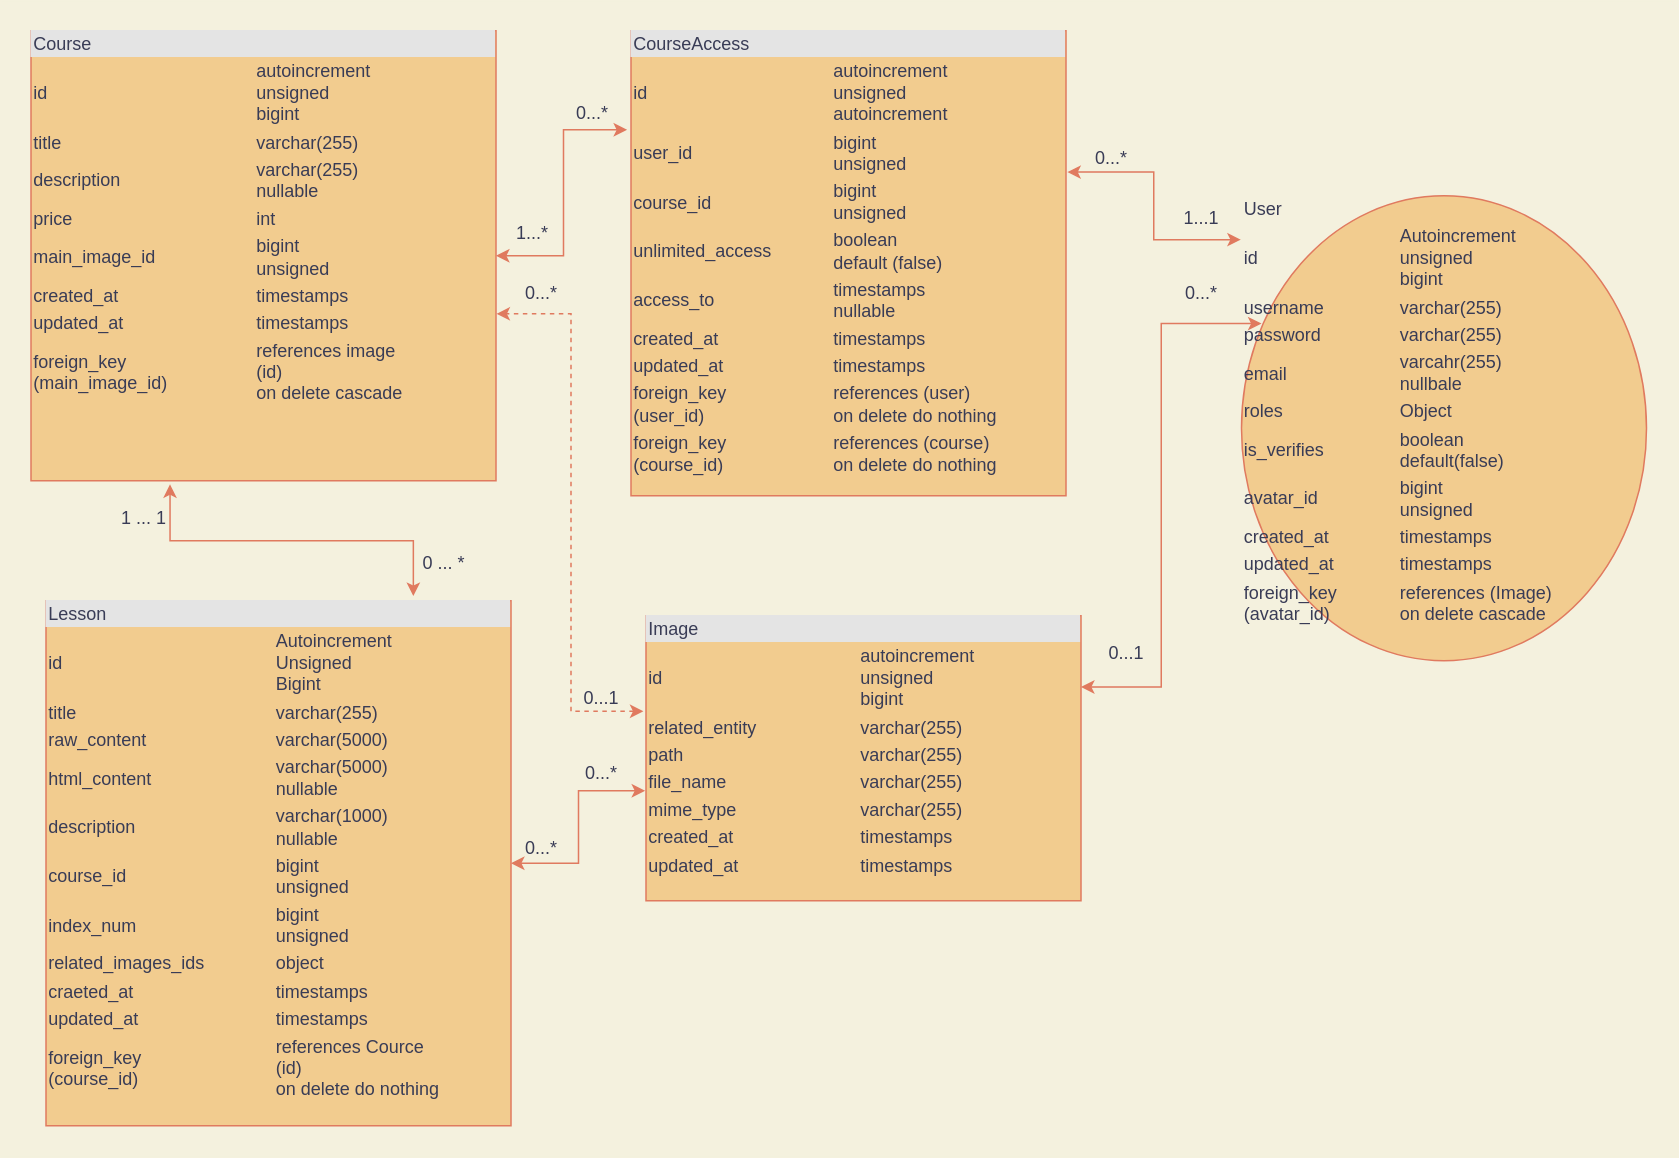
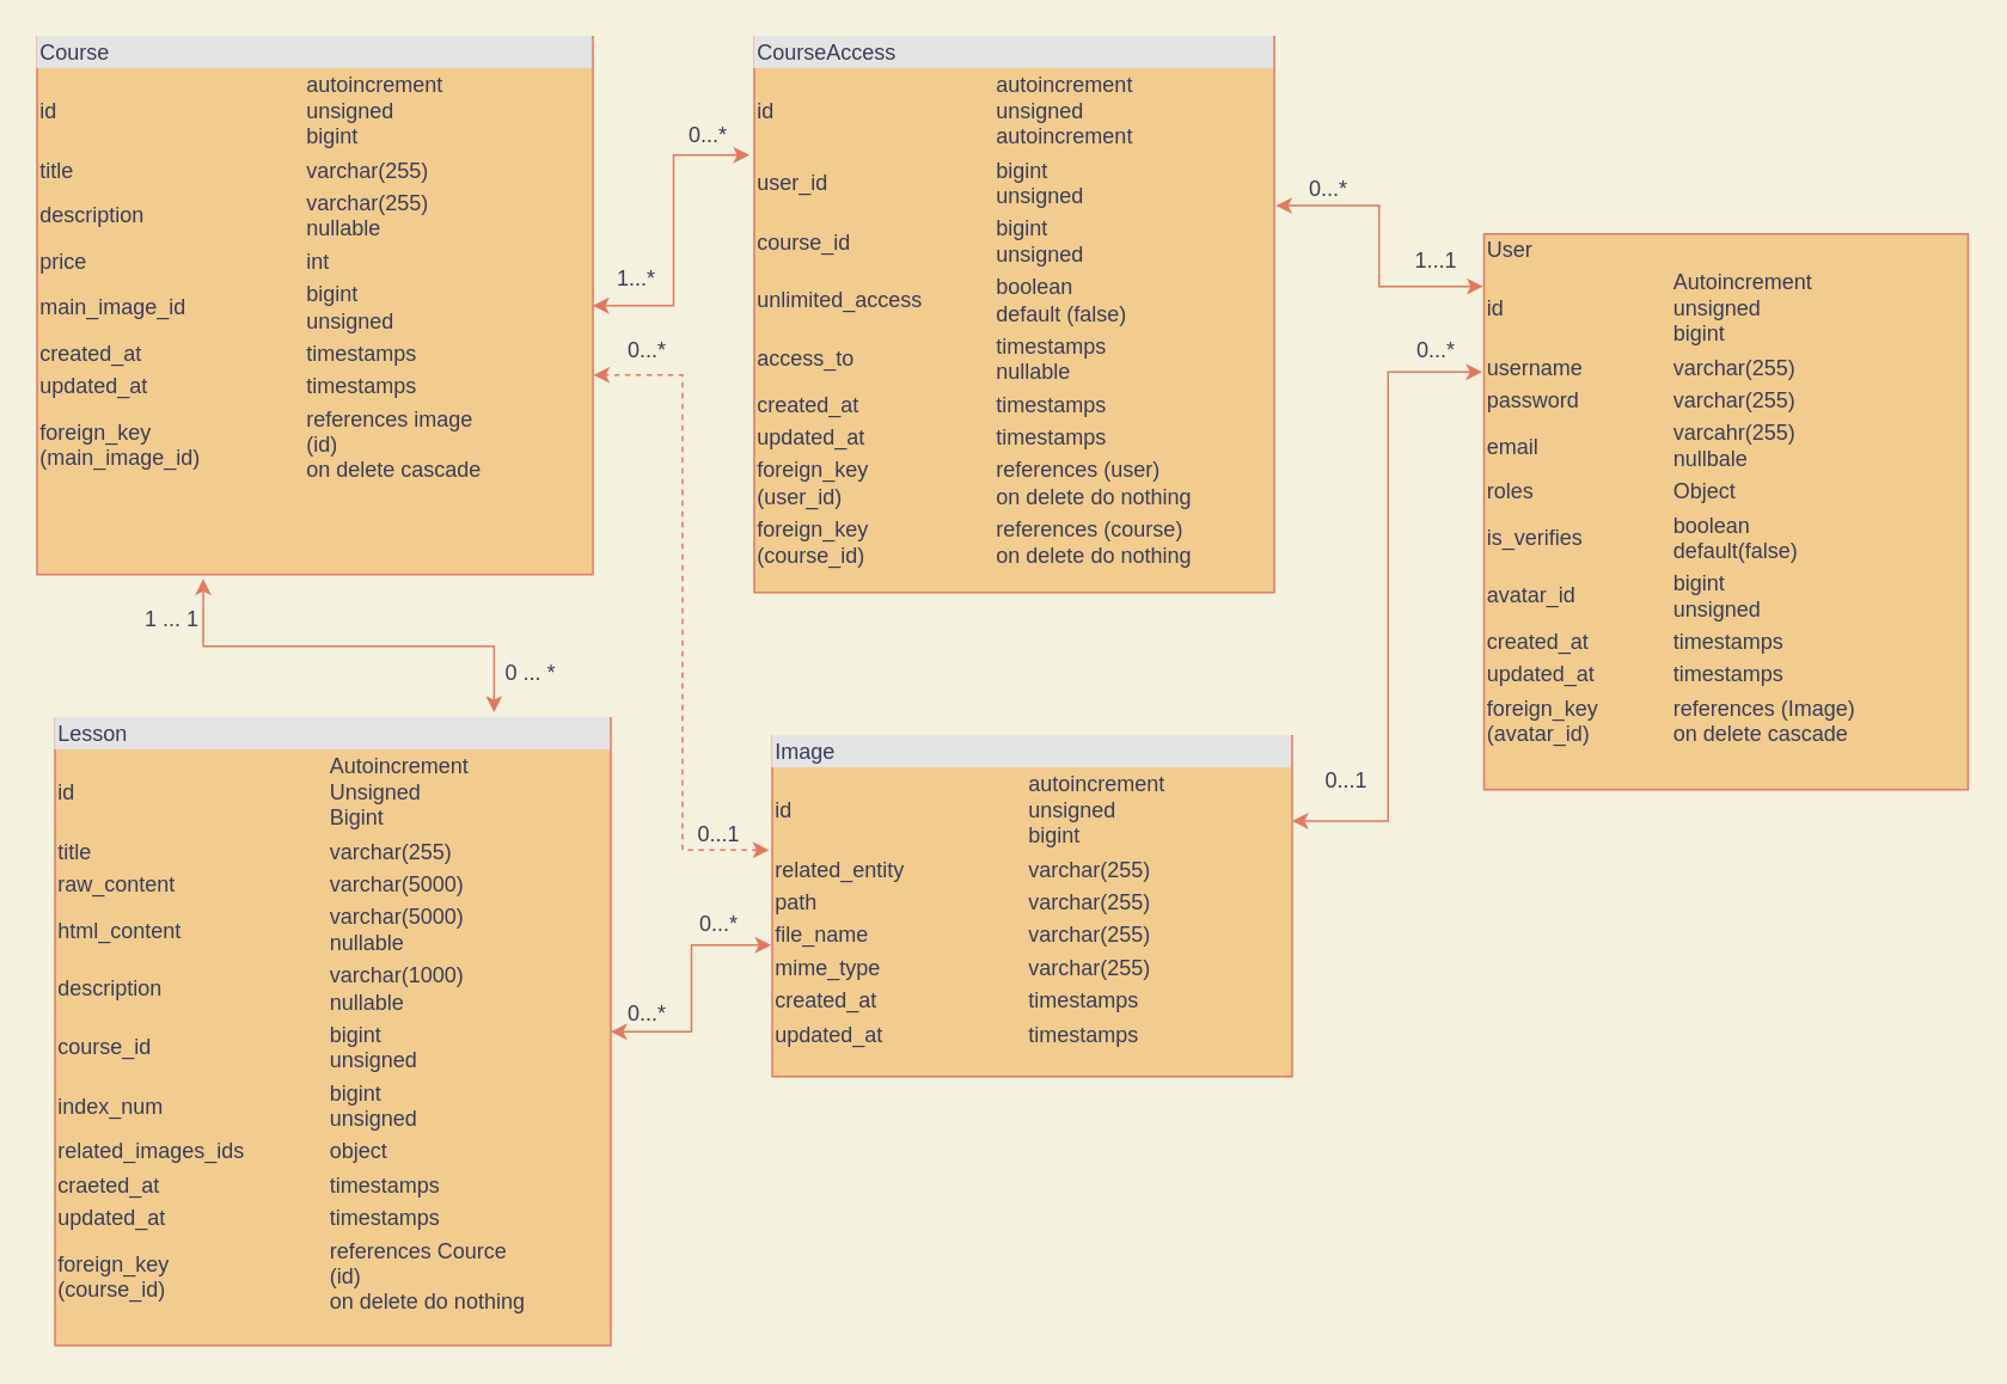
- <mxCell id="9" value="&lt;div style=&quot;box-sizing: border-box; width: 100%; background-image: initial; background-position: initial; background-size: initial; background-repeat: initial; background-attachment: initial; background-origin: initial; background-clip: initial; padding: 2px;&quot;&gt;&lt;span style=&quot;background-color: initial;&quot;&gt;User&lt;/span&gt;&lt;br&gt;&lt;/div&gt;&lt;table style=&quot;width:100%;font-size:1em;&quot; cellpadding=&quot;2&quot; cellspacing=&quot;0&quot;&gt;&lt;tbody&gt;&lt;tr&gt;&lt;td&gt;id&lt;/td&gt;&lt;td&gt;Autoincrement &lt;br&gt;unsigned&lt;br&gt;bigint&lt;/td&gt;&lt;/tr&gt;&lt;tr&gt;&lt;td&gt;username&lt;br&gt;&lt;/td&gt;&lt;td&gt;varchar(255)&lt;br&gt;&lt;/td&gt;&lt;/tr&gt;&lt;tr&gt;&lt;td&gt;password&lt;/td&gt;&lt;td&gt;varchar(255)&lt;br&gt;&lt;/td&gt;&lt;/tr&gt;&lt;tr&gt;&lt;td&gt;email&lt;/td&gt;&lt;td&gt;varcahr(255)&lt;br&gt;nullbale&lt;/td&gt;&lt;/tr&gt;&lt;tr&gt;&lt;td&gt;roles&lt;/td&gt;&lt;td&gt;Object&lt;/td&gt;&lt;/tr&gt;&lt;tr&gt;&lt;td&gt;is_verifies&lt;/td&gt;&lt;td&gt;boolean&lt;br&gt;default(false)&lt;/td&gt;&lt;/tr&gt;&lt;tr&gt;&lt;td&gt;avatar_id&lt;/td&gt;&lt;td&gt;bigint&lt;br&gt;unsigned&lt;/td&gt;&lt;/tr&gt;&lt;tr&gt;&lt;td&gt;created_at&lt;/td&gt;&lt;td&gt;timestamps&lt;/td&gt;&lt;/tr&gt;&lt;tr&gt;&lt;td&gt;updated_at&lt;/td&gt;&lt;td&gt;timestamps&lt;/td&gt;&lt;/tr&gt;&lt;tr&gt;&lt;td&gt;foreign_key&lt;br&gt;(avatar_id)&lt;/td&gt;&lt;td&gt;references (Image)&lt;br&gt;on delete cascade&lt;/td&gt;&lt;/tr&gt;&lt;/tbody&gt;&lt;/table&gt;" style="ellipse;verticalAlign=top;align=left;overflow=fill;html=1;whiteSpace=wrap;strokeWidth=1;perimeterSpacing=1;border=1px;fillStyle=auto;glass=0;shadow=0;sketch=0;labelBorderColor=none;labelBackgroundColor=none;spacingTop=0;spacingLeft=1;noLabel=0;absoluteArcSize=0;fillColor=#F2CC8F;strokeColor=#E07A5F;fontColor=#393C56;" parent="1" vertex="1"><mxGeometry x="827" y="130" width="270" height="310" as="geometry" /></mxCell>
+ <mxCell id="9" value="&lt;div style=&quot;box-sizing: border-box; width: 100%; background-image: initial; background-position: initial; background-size: initial; background-repeat: initial; background-attachment: initial; background-origin: initial; background-clip: initial; padding: 2px;&quot;&gt;&lt;span style=&quot;background-color: initial;&quot;&gt;User&lt;/span&gt;&lt;br&gt;&lt;/div&gt;&lt;table style=&quot;width:100%;font-size:1em;&quot; cellpadding=&quot;2&quot; cellspacing=&quot;0&quot;&gt;&lt;tbody&gt;&lt;tr&gt;&lt;td&gt;id&lt;/td&gt;&lt;td&gt;Autoincrement &lt;br&gt;unsigned&lt;br&gt;bigint&lt;/td&gt;&lt;/tr&gt;&lt;tr&gt;&lt;td&gt;username&lt;br&gt;&lt;/td&gt;&lt;td&gt;varchar(255)&lt;br&gt;&lt;/td&gt;&lt;/tr&gt;&lt;tr&gt;&lt;td&gt;password&lt;/td&gt;&lt;td&gt;varchar(255)&lt;br&gt;&lt;/td&gt;&lt;/tr&gt;&lt;tr&gt;&lt;td&gt;email&lt;/td&gt;&lt;td&gt;varcahr(255)&lt;br&gt;nullbale&lt;/td&gt;&lt;/tr&gt;&lt;tr&gt;&lt;td&gt;roles&lt;/td&gt;&lt;td&gt;Object&lt;/td&gt;&lt;/tr&gt;&lt;tr&gt;&lt;td&gt;is_verifies&lt;/td&gt;&lt;td&gt;boolean&lt;br&gt;default(false)&lt;/td&gt;&lt;/tr&gt;&lt;tr&gt;&lt;td&gt;avatar_id&lt;/td&gt;&lt;td&gt;bigint&lt;br&gt;unsigned&lt;/td&gt;&lt;/tr&gt;&lt;tr&gt;&lt;td&gt;created_at&lt;/td&gt;&lt;td&gt;timestamps&lt;/td&gt;&lt;/tr&gt;&lt;tr&gt;&lt;td&gt;updated_at&lt;/td&gt;&lt;td&gt;timestamps&lt;/td&gt;&lt;/tr&gt;&lt;tr&gt;&lt;td&gt;foreign_key&lt;br&gt;(avatar_id)&lt;/td&gt;&lt;td&gt;references (Image)&lt;br&gt;on delete cascade&lt;/td&gt;&lt;/tr&gt;&lt;/tbody&gt;&lt;/table&gt;" style="verticalAlign=top;align=left;overflow=fill;html=1;whiteSpace=wrap;strokeWidth=1;perimeterSpacing=1;border=1px;fillStyle=auto;glass=0;shadow=0;sketch=0;rounded=0;labelBorderColor=none;labelBackgroundColor=none;spacingTop=0;spacingLeft=1;noLabel=0;absoluteArcSize=0;fillColor=#F2CC8F;strokeColor=#E07A5F;fontColor=#393C56;" parent="1" vertex="1"><mxGeometry x="827" y="130" width="270" height="310" as="geometry" /></mxCell>
